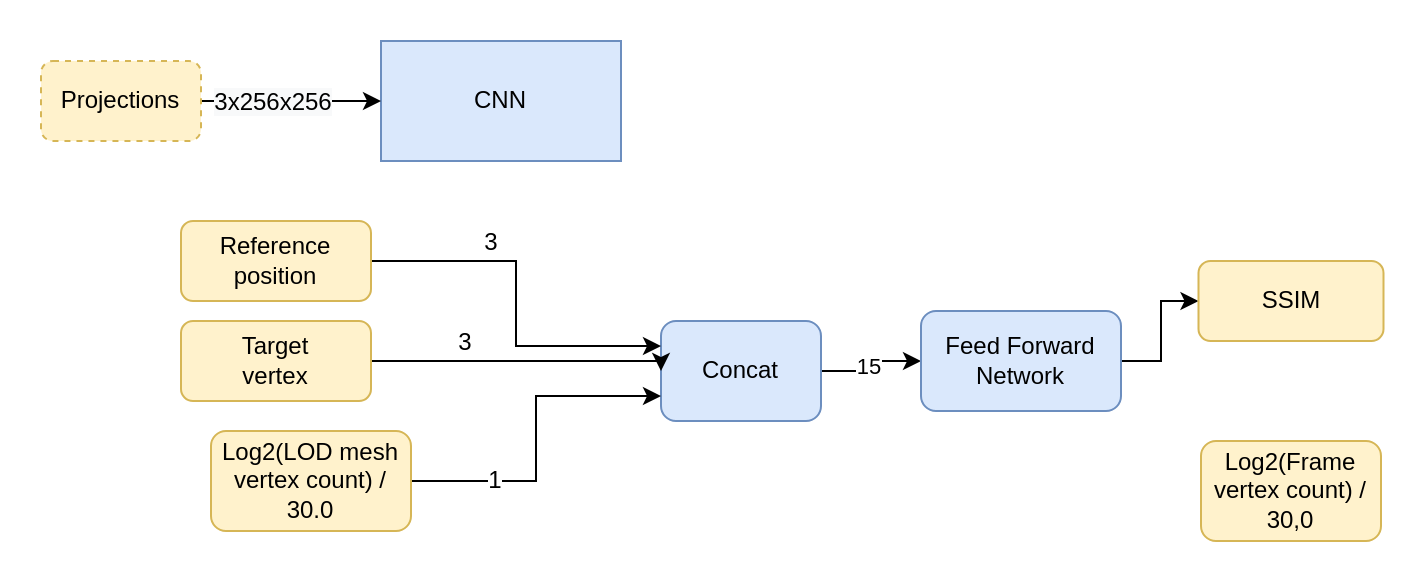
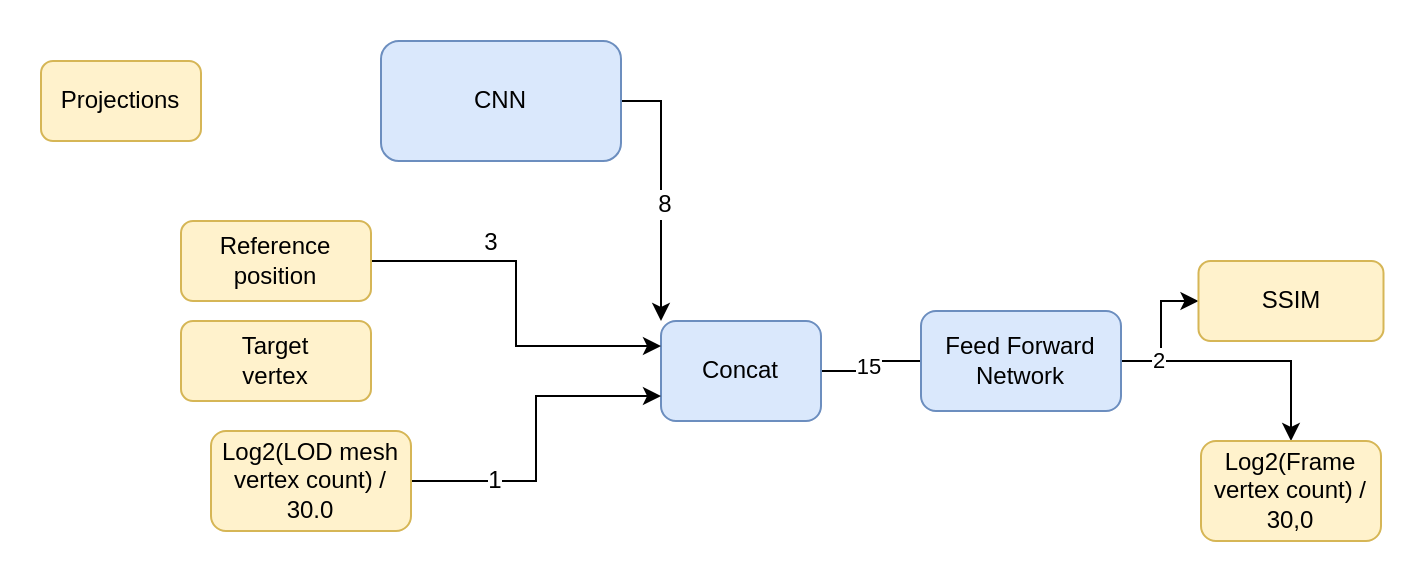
- <mxCell id="10" value="Projections&lt;br&gt;" style="rounded=1;whiteSpace=wrap;html=1;fillColor=#fff2cc;strokeColor=#d6b656;dashed=1;" parent="1" vertex="1"><mxGeometry x="20" y="30" width="80" height="40" as="geometry" /></mxCell>
+ <mxCell id="10" value="Projections&lt;br&gt;" style="rounded=1;whiteSpace=wrap;html=1;fillColor=#fff2cc;strokeColor=#d6b656;" parent="1" vertex="1"><mxGeometry x="20" y="30" width="80" height="40" as="geometry" /></mxCell>
- <mxCell id="8" style="edgeStyle=orthogonalEdgeStyle;rounded=0;orthogonalLoop=1;jettySize=auto;html=1;entryX=0;entryY=0.5;entryDx=0;entryDy=0;" parent="1" source="10" target="4" edge="1"><mxGeometry relative="1" as="geometry" /></mxCell>
- <mxCell id="9" value="&lt;span style=&quot;font-size: 12px ; background-color: rgb(248 , 249 , 250)&quot;&gt;3x256x256&lt;/span&gt;" style="edgeLabel;html=1;align=center;verticalAlign=middle;resizable=0;points=[];" parent="8" vertex="1" connectable="0"><mxGeometry x="-0.218" relative="1" as="geometry"><mxPoint as="offset" /></mxGeometry></mxCell>
- <mxCell id="4" value="CNN" style="whiteSpace=wrap;html=1;fillColor=#dae8fc;strokeColor=#6c8ebf;rounded=0;" parent="1" vertex="1"><mxGeometry x="190" y="20" width="120" height="60" as="geometry" /></mxCell>
+ <mxCell id="4" value="CNN" style="rounded=1;whiteSpace=wrap;html=1;fillColor=#dae8fc;strokeColor=#6c8ebf;" parent="1" vertex="1"><mxGeometry x="190" y="20" width="120" height="60" as="geometry" /></mxCell>
+ <mxCell id="2" style="edgeStyle=orthogonalEdgeStyle;rounded=0;orthogonalLoop=1;jettySize=auto;html=1;entryX=0;entryY=0;entryDx=0;entryDy=0;" parent="1" source="4" target="7" edge="1"><mxGeometry relative="1" as="geometry" /></mxCell>
+ <mxCell id="3" value="&lt;font style=&quot;font-size: 12px&quot;&gt;8&lt;/font&gt;" style="edgeLabel;html=1;align=center;verticalAlign=middle;resizable=0;points=[];" parent="2" vertex="1" connectable="0"><mxGeometry x="0.089" y="1" relative="1" as="geometry"><mxPoint as="offset" /></mxGeometry></mxCell>
- <mxCell id="14" style="edgeStyle=orthogonalEdgeStyle;rounded=0;orthogonalLoop=1;jettySize=auto;html=1;entryX=0;entryY=0.5;entryDx=0;entryDy=0;" parent="1" source="16" target="7" edge="1"><mxGeometry relative="1" as="geometry"><Array as="points"><mxPoint x="300" y="180" /><mxPoint x="300" y="180" /></Array></mxGeometry></mxCell>
- <mxCell id="15" value="&lt;font style=&quot;font-size: 12px&quot;&gt;3&lt;/font&gt;" style="edgeLabel;html=1;align=center;verticalAlign=middle;resizable=0;points=[];" parent="14" vertex="1" connectable="0"><mxGeometry x="-0.561" y="1" relative="1" as="geometry"><mxPoint x="13" y="-9" as="offset" /></mxGeometry></mxCell>
- <mxCell id="5" style="edgeStyle=orthogonalEdgeStyle;rounded=0;orthogonalLoop=1;jettySize=auto;html=1;" parent="1" source="7" target="23" edge="1"><mxGeometry relative="1" as="geometry" /></mxCell>
+ <mxCell id="5" style="edgeStyle=orthogonalEdgeStyle;rounded=0;orthogonalLoop=1;jettySize=auto;html=1;endArrow=none;" parent="1" source="7" target="23" edge="1"><mxGeometry relative="1" as="geometry" /></mxCell>
+ <mxCell id="21" style="edgeStyle=orthogonalEdgeStyle;rounded=0;orthogonalLoop=1;jettySize=auto;html=1;" parent="1" source="23" target="25" edge="1"><mxGeometry relative="1" as="geometry" /></mxCell>
+ <mxCell id="22" value="2" style="edgeLabel;html=1;align=center;verticalAlign=middle;resizable=0;points=[];" parent="21" vertex="1" connectable="0"><mxGeometry x="-0.712" y="1" relative="1" as="geometry"><mxPoint as="offset" /></mxGeometry></mxCell>
